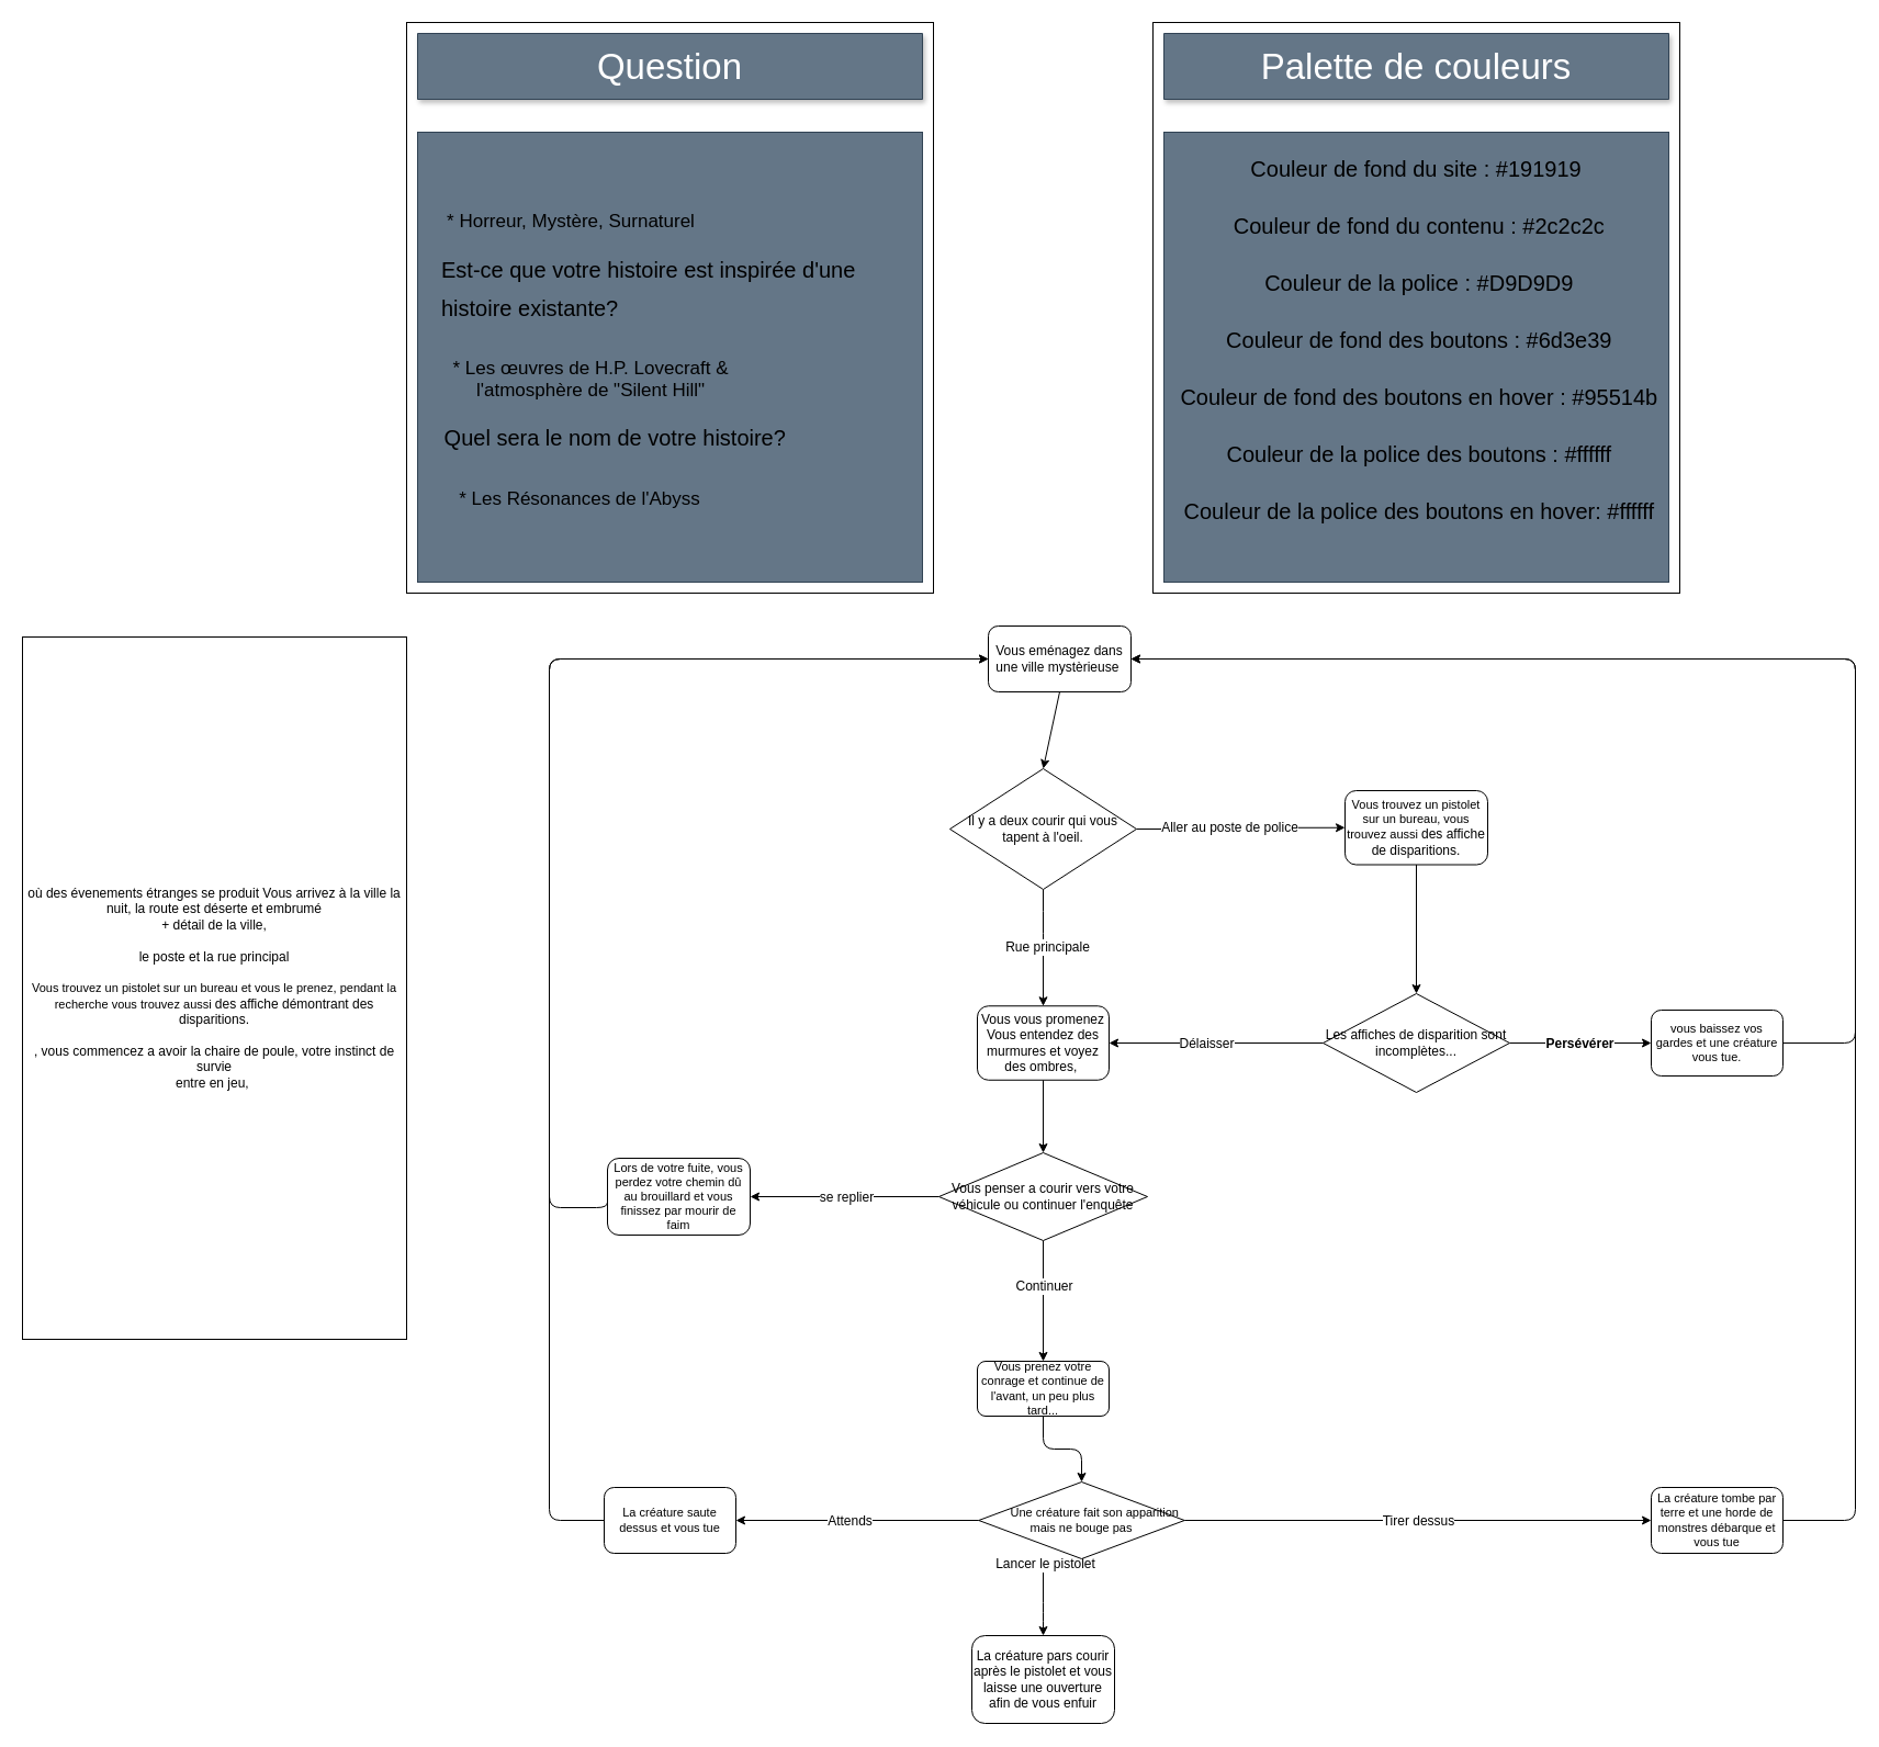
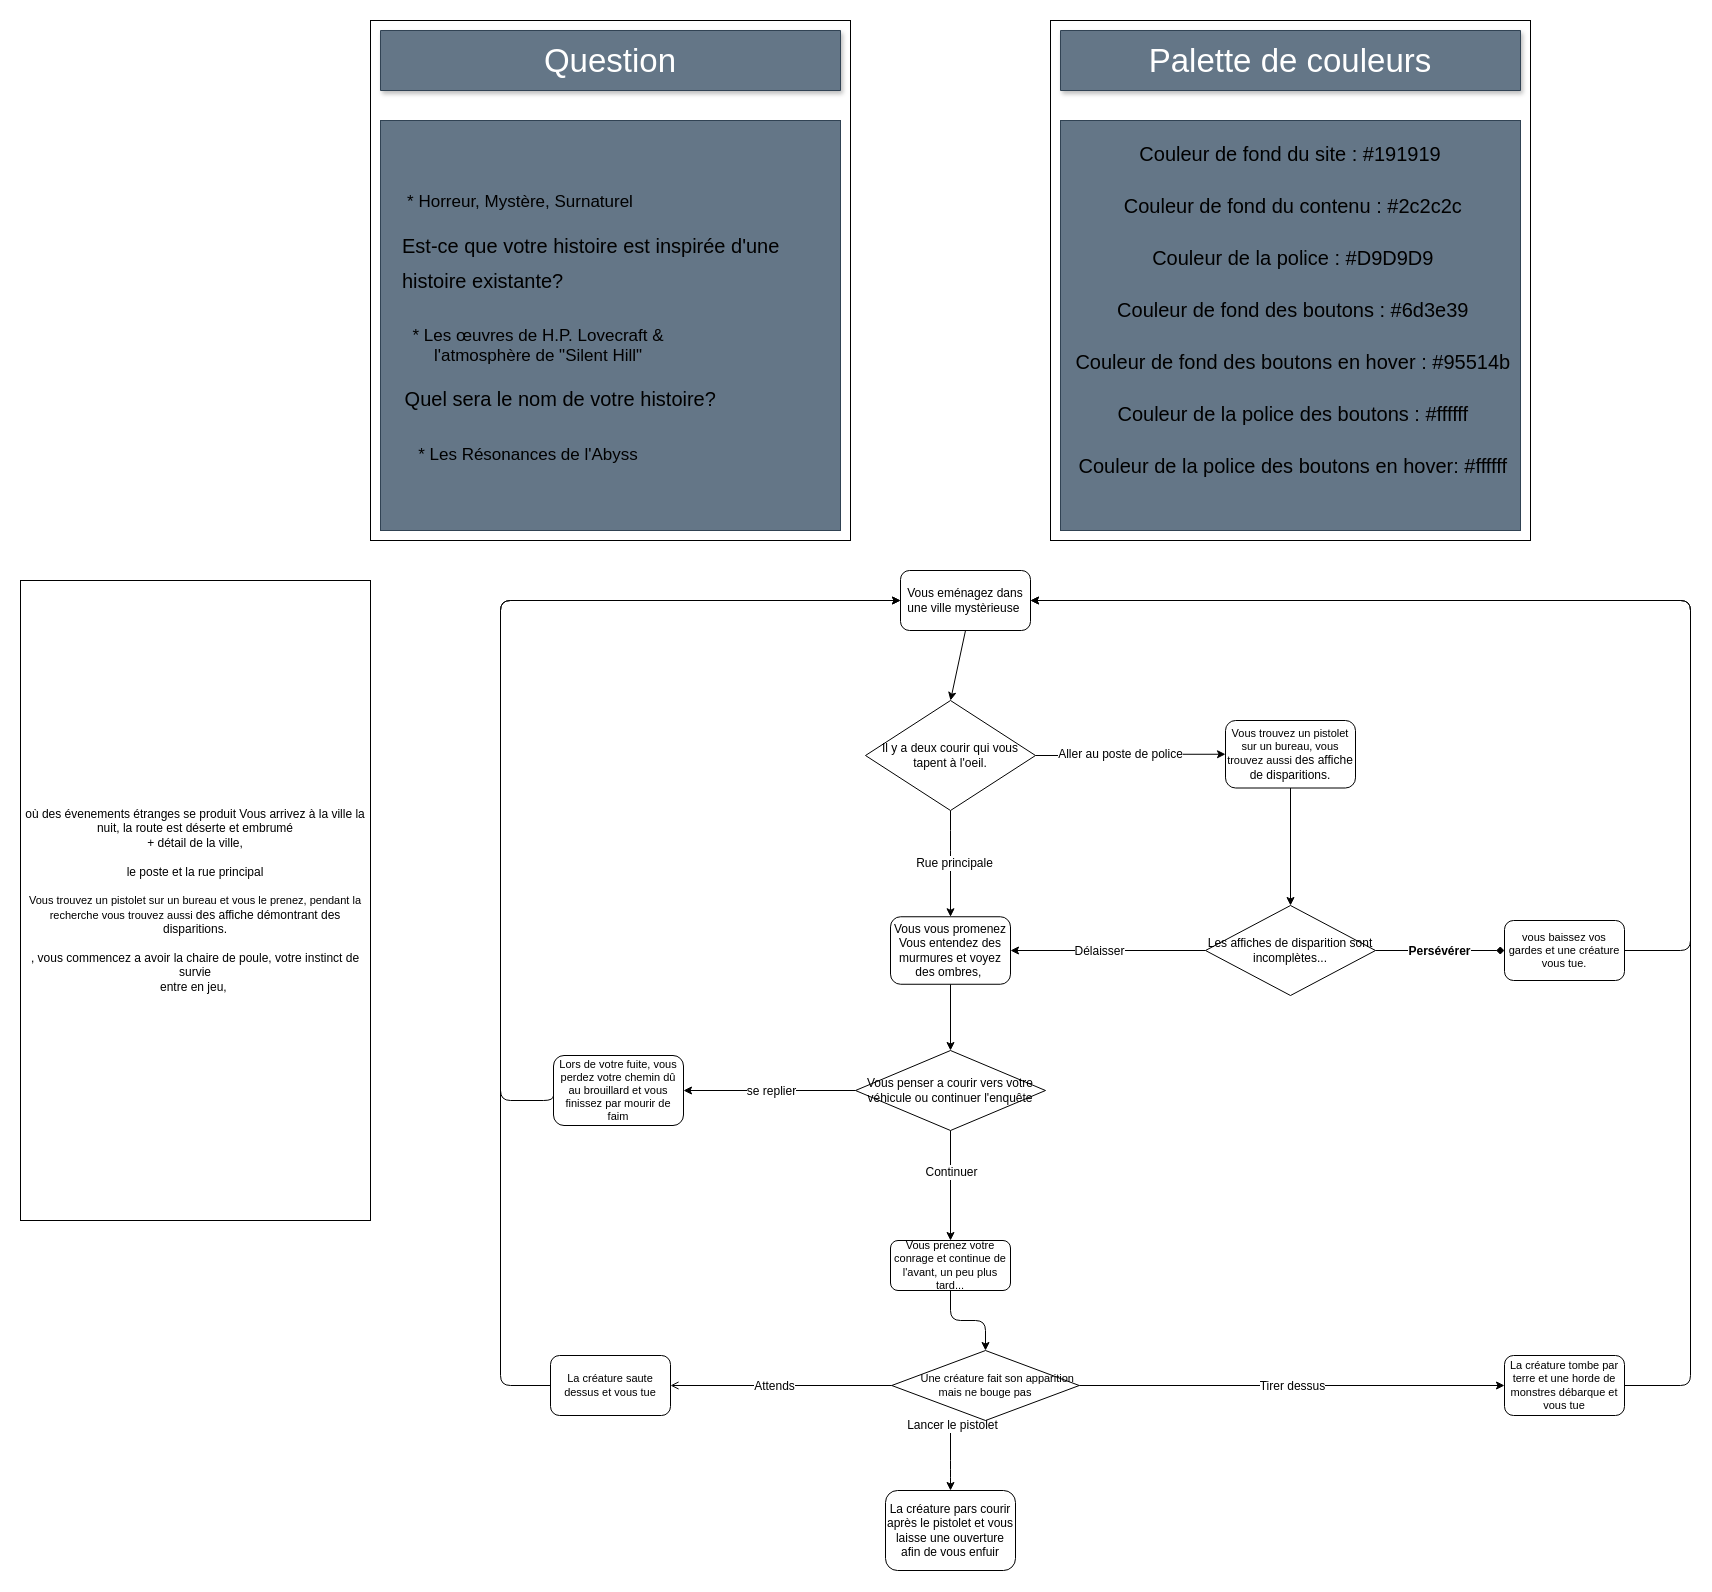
- <mxCell id="25" style="edgeStyle=orthogonalEdgeStyle;html=1;exitX=1;exitY=0.5;exitDx=0;exitDy=0;entryX=0;entryY=0.5;entryDx=0;entryDy=0;fontSize=12;" parent="1" source="27" target="29" edge="1"><mxGeometry relative="1" as="geometry" /></mxCell>
+ <mxCell id="25" style="edgeStyle=orthogonalEdgeStyle;html=1;exitX=1;exitY=0.5;exitDx=0;exitDy=0;entryX=0;entryY=0.5;entryDx=0;entryDy=0;fontSize=12;endArrow=diamond;" parent="1" source="27" target="29" edge="1"><mxGeometry relative="1" as="geometry" /></mxCell>
- <mxCell id="41" style="edgeStyle=orthogonalEdgeStyle;html=1;exitX=0;exitY=0.5;exitDx=0;exitDy=0;entryX=1;entryY=0.5;entryDx=0;entryDy=0;fontSize=12;" parent="1" source="47" target="49" edge="1"><mxGeometry relative="1" as="geometry" /></mxCell>
+ <mxCell id="41" style="edgeStyle=orthogonalEdgeStyle;html=1;exitX=0;exitY=0.5;exitDx=0;exitDy=0;entryX=1;entryY=0.5;entryDx=0;entryDy=0;fontSize=12;endArrow=open;" parent="1" source="47" target="49" edge="1"><mxGeometry relative="1" as="geometry" /></mxCell>
